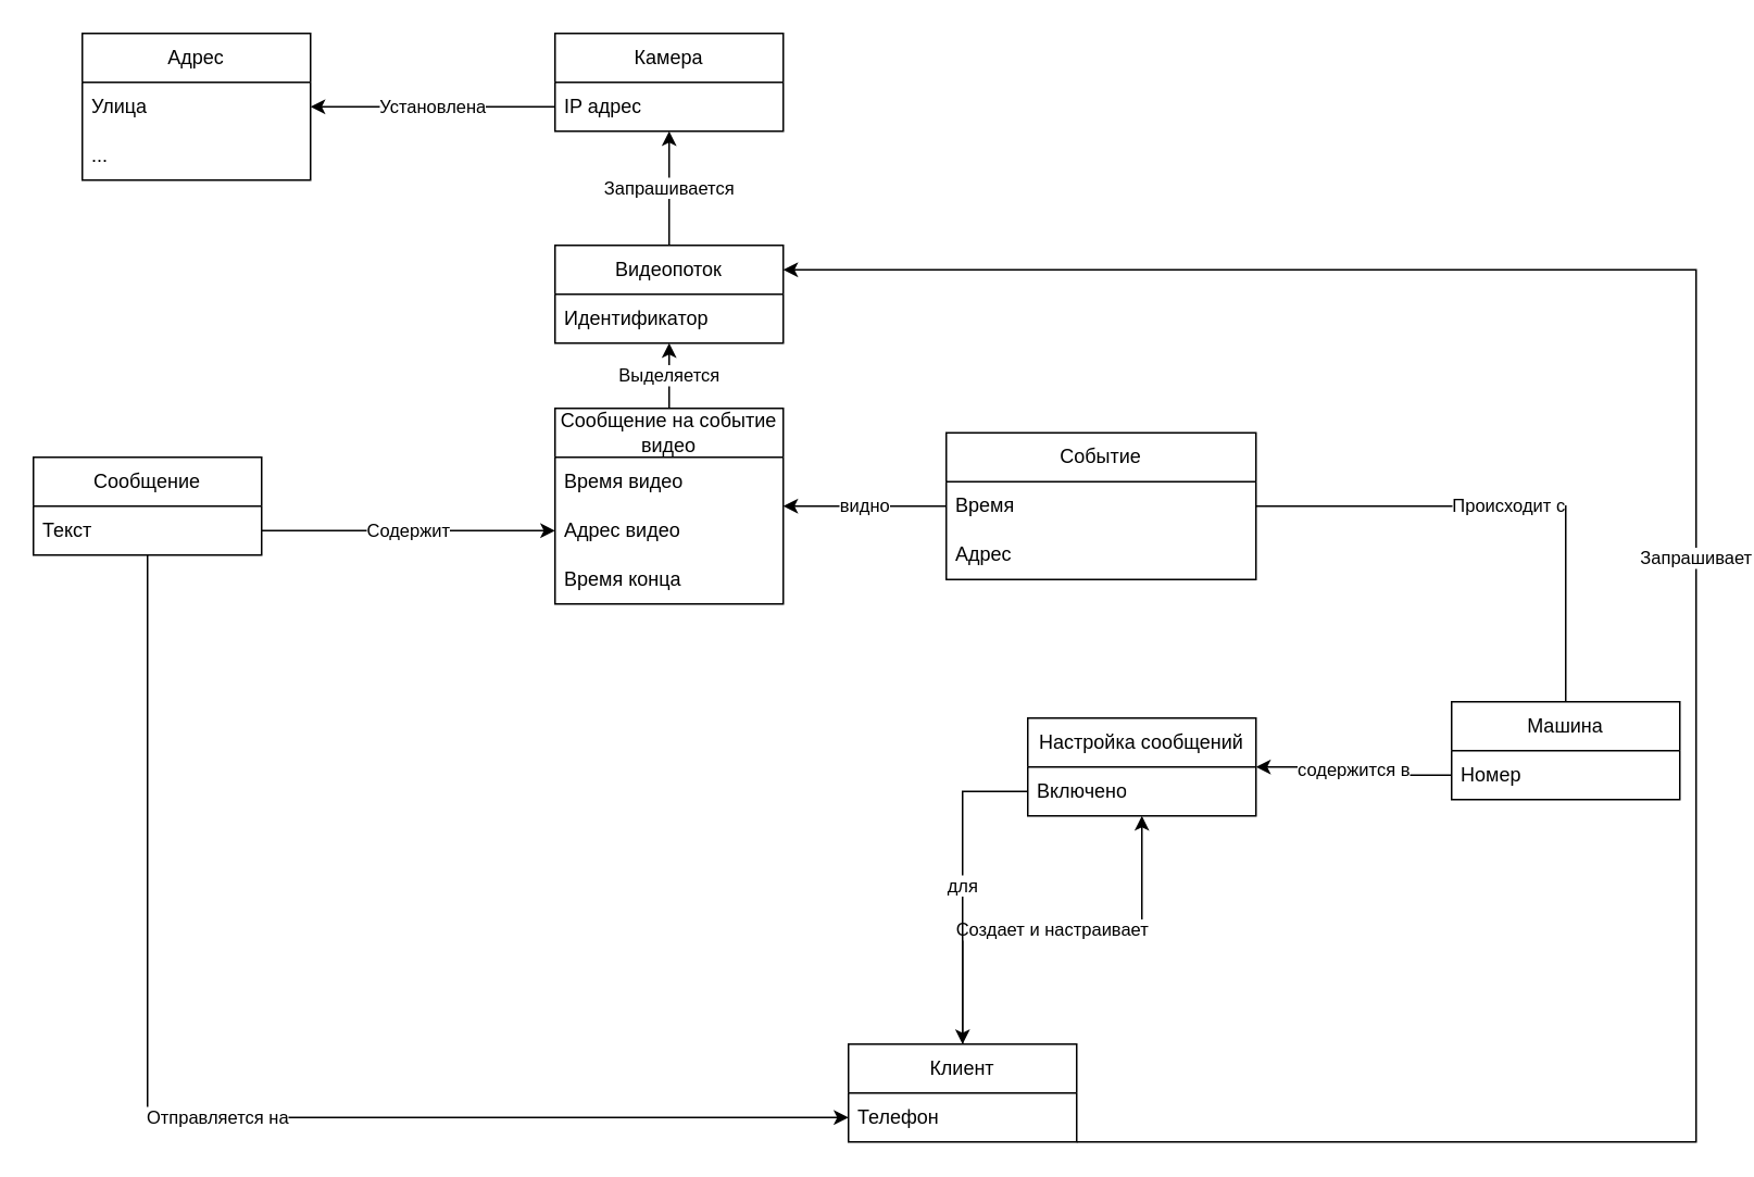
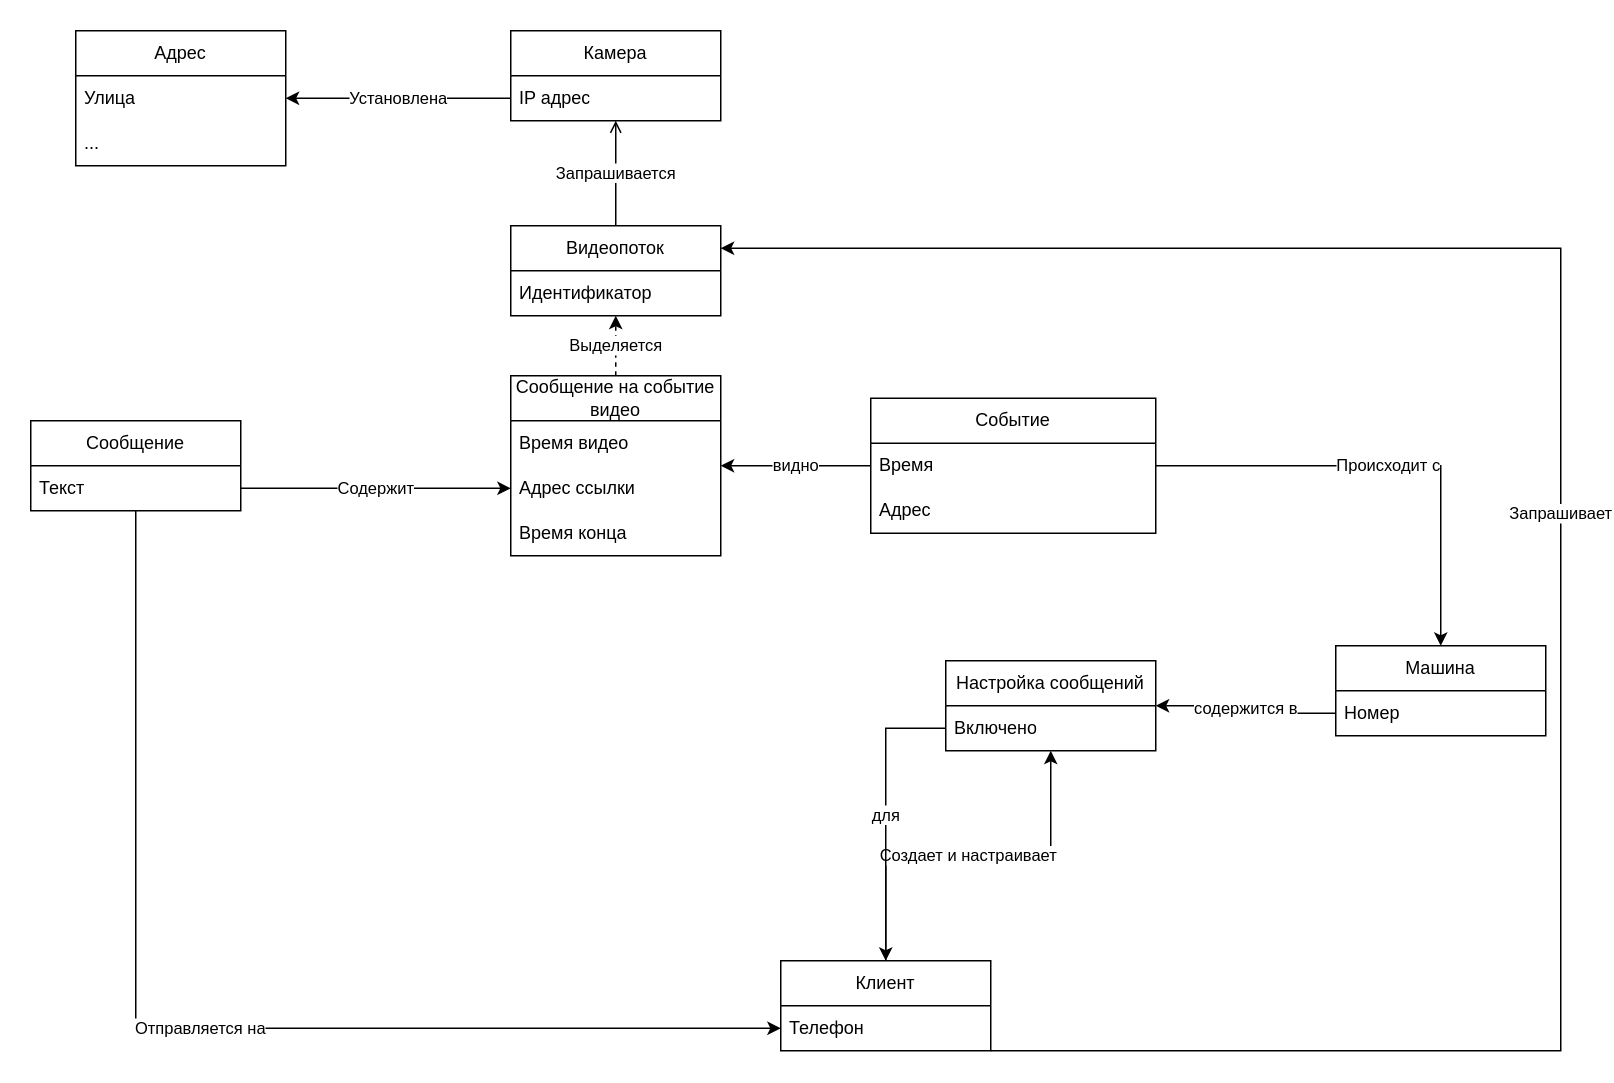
- <mxCell id="23" value="Запрашивается" style="edgeStyle=orthogonalEdgeStyle;rounded=0;orthogonalLoop=1;jettySize=auto;html=1;" parent="1" source="24" target="26" edge="1"><mxGeometry relative="1" as="geometry" /></mxCell>
+ <mxCell id="23" value="Запрашивается" style="edgeStyle=orthogonalEdgeStyle;rounded=0;orthogonalLoop=1;jettySize=auto;html=1;endArrow=open;" parent="1" source="24" target="26" edge="1"><mxGeometry relative="1" as="geometry" /></mxCell>
- <mxCell id="15" value="Выделяется" style="edgeStyle=orthogonalEdgeStyle;rounded=0;orthogonalLoop=1;jettySize=auto;html=1;" parent="1" source="16" target="24" edge="1"><mxGeometry relative="1" as="geometry" /></mxCell>
+ <mxCell id="15" value="Выделяется" style="edgeStyle=orthogonalEdgeStyle;rounded=0;orthogonalLoop=1;jettySize=auto;html=1;dashed=1;" parent="1" source="16" target="24" edge="1"><mxGeometry relative="1" as="geometry" /></mxCell>
- <mxCell id="18" value="Адрес видео" style="text;strokeColor=none;fillColor=none;align=left;verticalAlign=middle;spacingLeft=4;spacingRight=4;overflow=hidden;points=[[0,0.5],[1,0.5]];portConstraint=eastwest;rotatable=0;whiteSpace=wrap;html=1;" parent="16" vertex="1"><mxGeometry y="60" width="140" height="30" as="geometry" /></mxCell>
+ <mxCell id="18" value="Адрес ссылки" style="text;strokeColor=none;fillColor=none;align=left;verticalAlign=middle;spacingLeft=4;spacingRight=4;overflow=hidden;points=[[0,0.5],[1,0.5]];portConstraint=eastwest;rotatable=0;whiteSpace=wrap;html=1;" parent="16" vertex="1"><mxGeometry y="60" width="140" height="30" as="geometry" /></mxCell>
- <mxCell id="10" value="Происходит с" style="edgeStyle=orthogonalEdgeStyle;rounded=0;orthogonalLoop=1;jettySize=auto;html=1;endArrow=none;" parent="1" source="12" target="2" edge="1"><mxGeometry relative="1" as="geometry" /></mxCell>
+ <mxCell id="10" value="Происходит с" style="edgeStyle=orthogonalEdgeStyle;rounded=0;orthogonalLoop=1;jettySize=auto;html=1;" parent="1" source="12" target="2" edge="1"><mxGeometry relative="1" as="geometry" /></mxCell>
